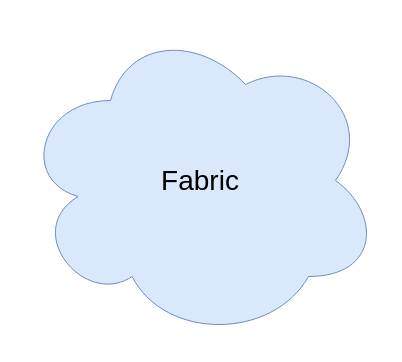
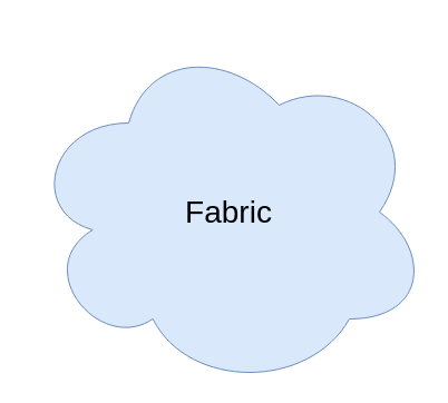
- <mxCell id="2" value="&lt;font style=&quot;font-size: 28px;&quot;&gt;Fabric&lt;/font&gt;" style="ellipse;shape=cloud;whiteSpace=wrap;html=1;fillColor=#dae8fc;strokeColor=#6c8ebf;" vertex="1" parent="1"><mxGeometry x="20" y="20" width="360" height="320" as="geometry" /></mxCell>
+ <mxCell id="2" value="&lt;font style=&quot;font-size: 28px;&quot;&gt;Fabric&lt;/font&gt;" style="ellipse;shape=cloud;whiteSpace=wrap;html=1;fillColor=#dae8fc;strokeColor=#6c8ebf;" vertex="1" parent="1"><mxGeometry x="25" y="30" width="360" height="320" as="geometry" /></mxCell>
